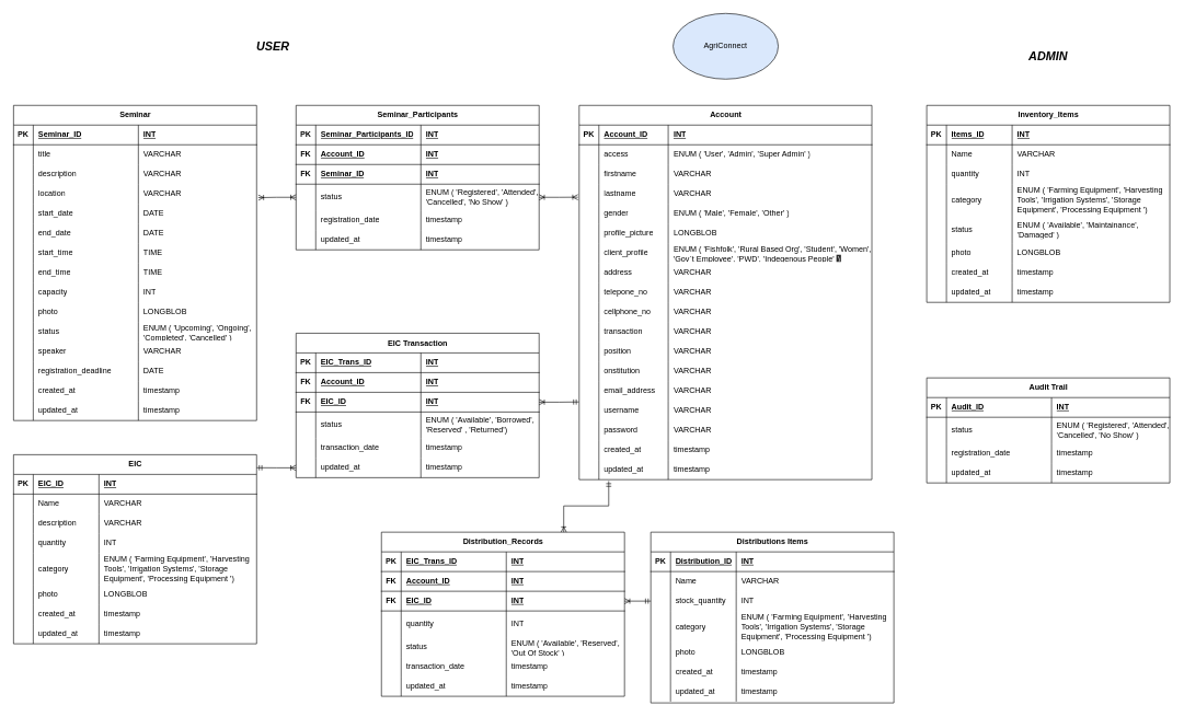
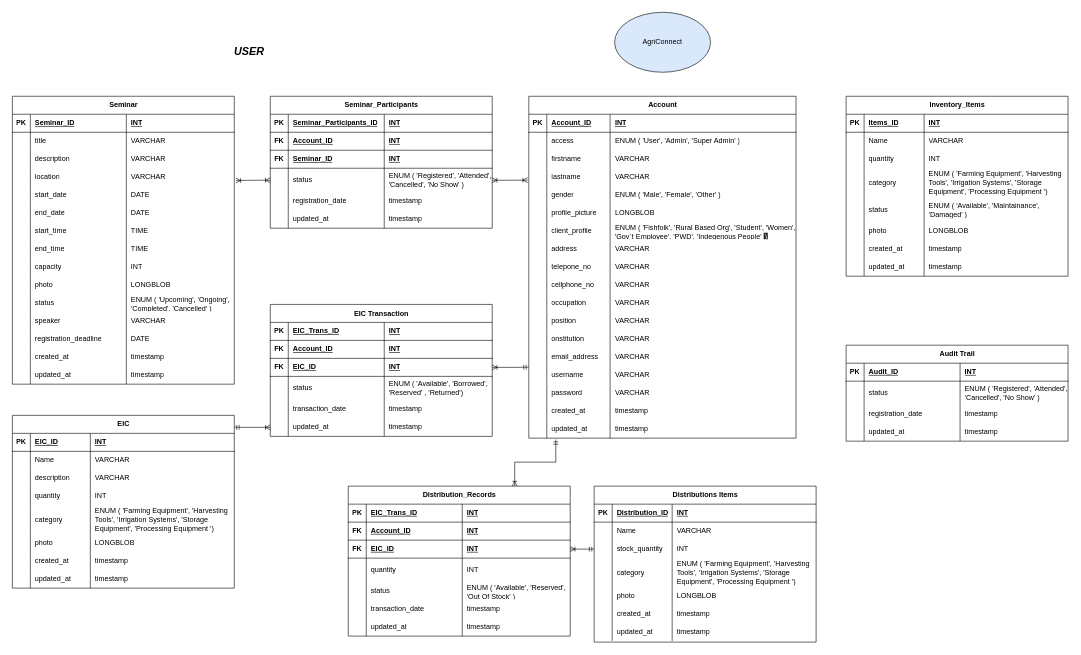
- <mxCell id="76" value="USER" style="text;html=1;align=center;verticalAlign=middle;whiteSpace=wrap;rounded=0;fontSize=18;fontStyle=3" vertex="1" parent="1"><mxGeometry x="320" y="45" width="190" height="50" as="geometry" /></mxCell>
+ <mxCell id="76" value="USER" style="text;html=1;align=center;verticalAlign=middle;whiteSpace=wrap;rounded=0;fontSize=18;fontStyle=3" vertex="1" parent="1"><mxGeometry x="320" y="60" width="190" height="50" as="geometry" /></mxCell>
- <mxCell id="259" value="ADMIN" style="text;html=1;align=center;verticalAlign=middle;whiteSpace=wrap;rounded=0;fontSize=18;fontStyle=3" vertex="1" parent="1"><mxGeometry x="1500" y="60" width="190" height="50" as="geometry" /></mxCell>
- <mxCell id="45" value="transaction" style="shape=partialRectangle;connectable=0;fillColor=none;top=0;left=0;bottom=0;right=0;align=left;spacingLeft=6;overflow=hidden;whiteSpace=wrap;html=1;" vertex="1" parent="43"><mxGeometry x="30" width="105.5" height="30" as="geometry"><mxRectangle width="105.5" height="30" as="alternateBounds" /></mxGeometry></mxCell>
+ <mxCell id="45" value="occupation" style="shape=partialRectangle;connectable=0;fillColor=none;top=0;left=0;bottom=0;right=0;align=left;spacingLeft=6;overflow=hidden;whiteSpace=wrap;html=1;" vertex="1" parent="43"><mxGeometry x="30" width="105.5" height="30" as="geometry"><mxRectangle width="105.5" height="30" as="alternateBounds" /></mxGeometry></mxCell>
